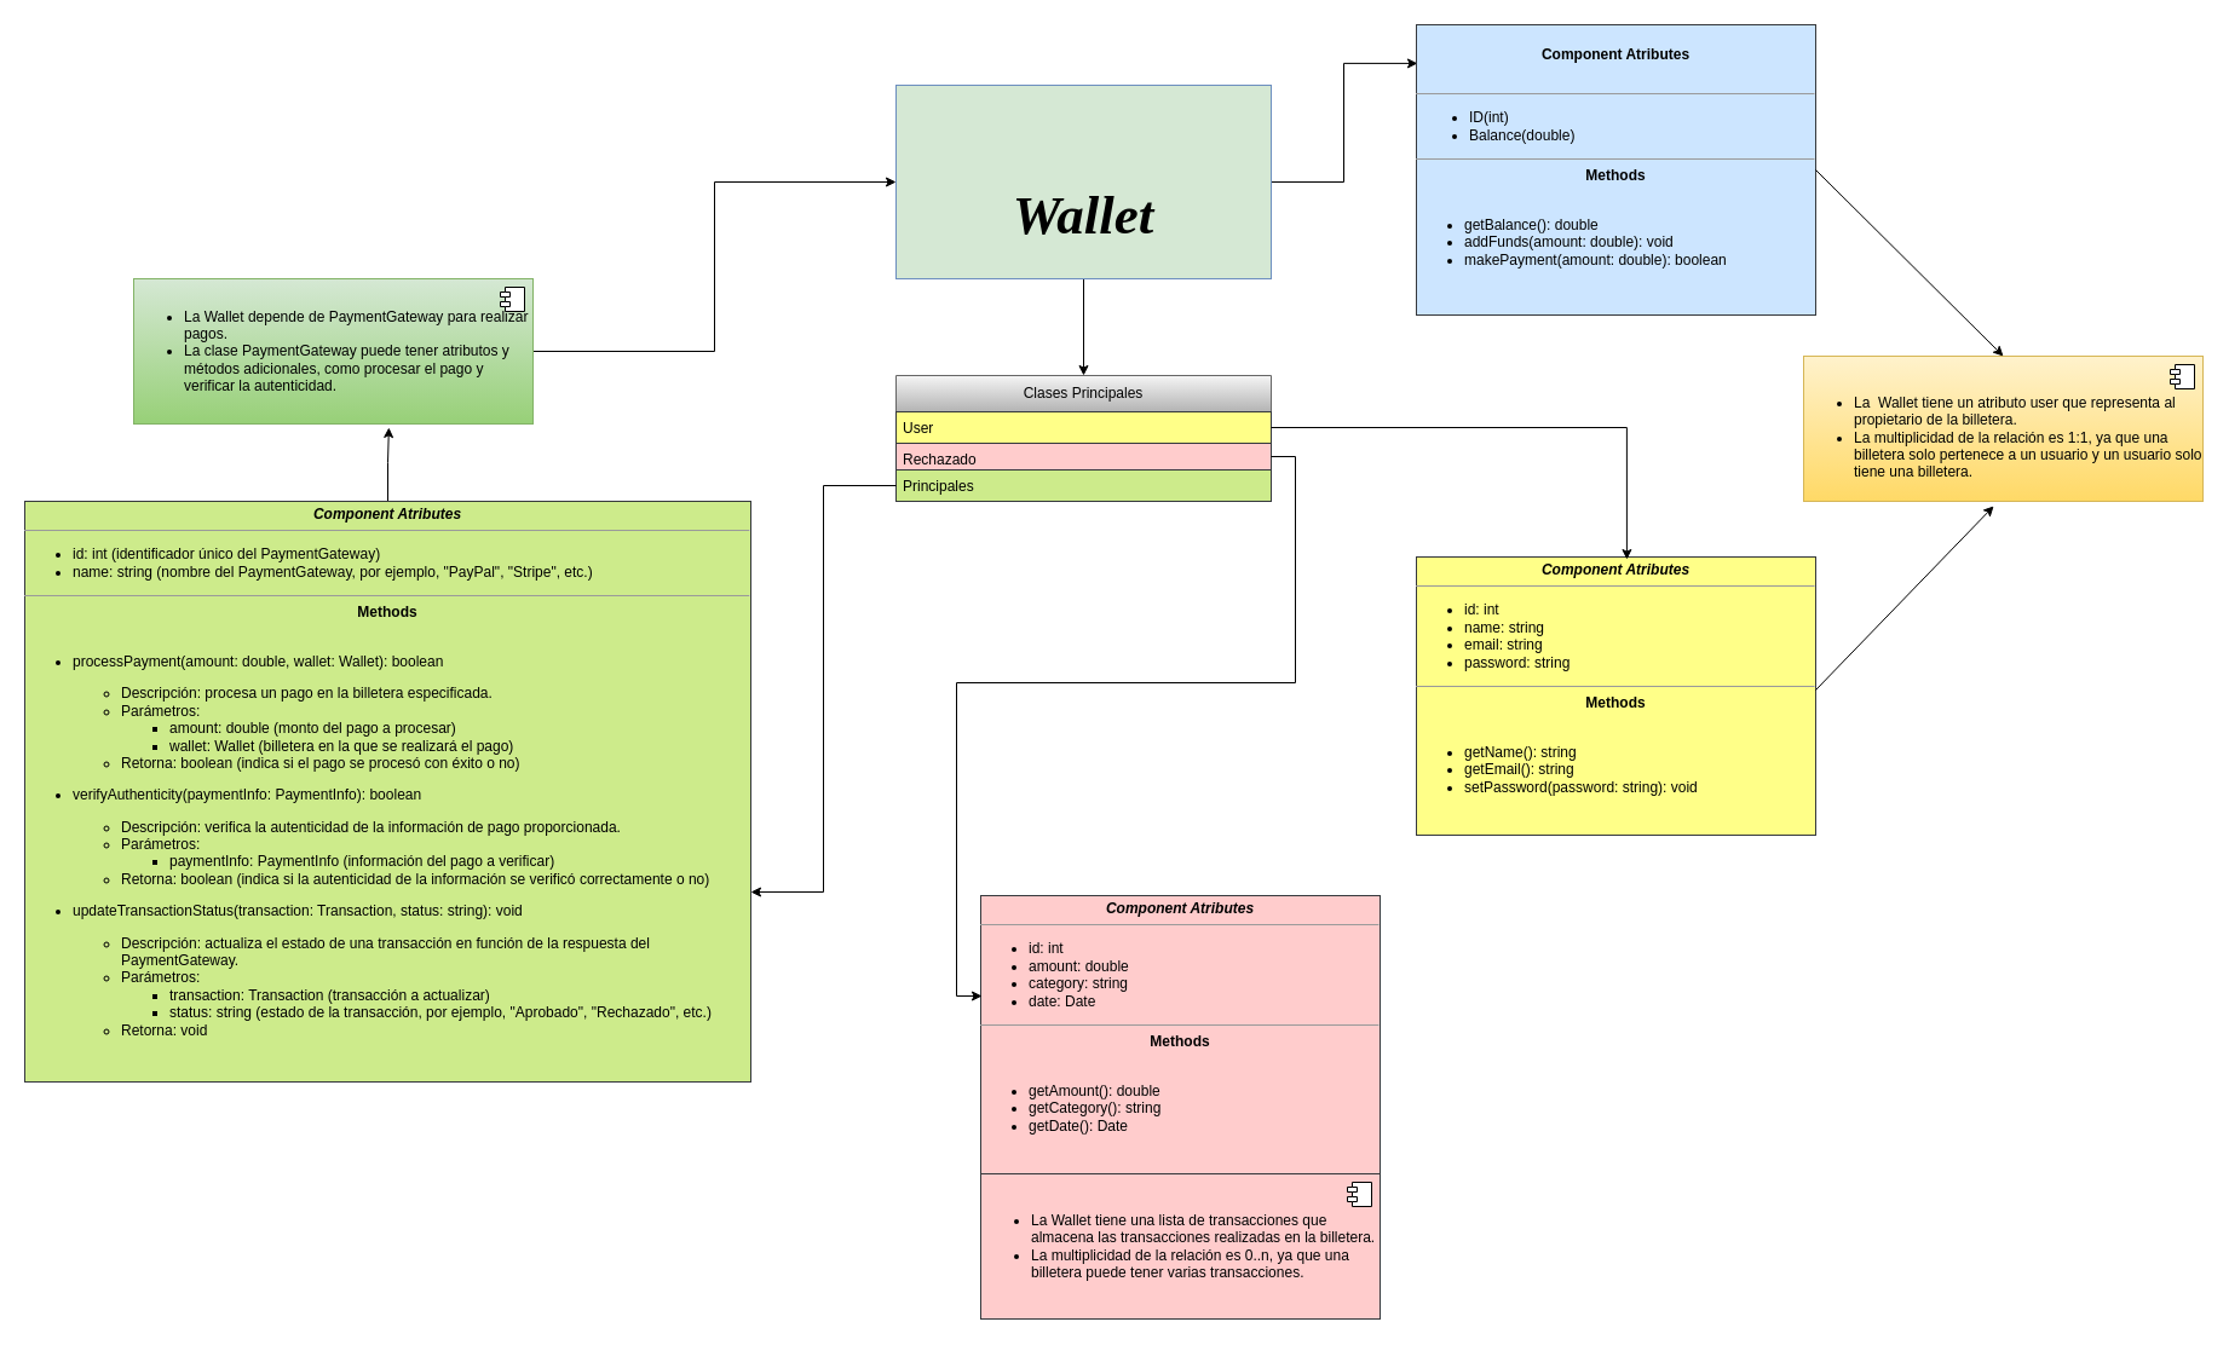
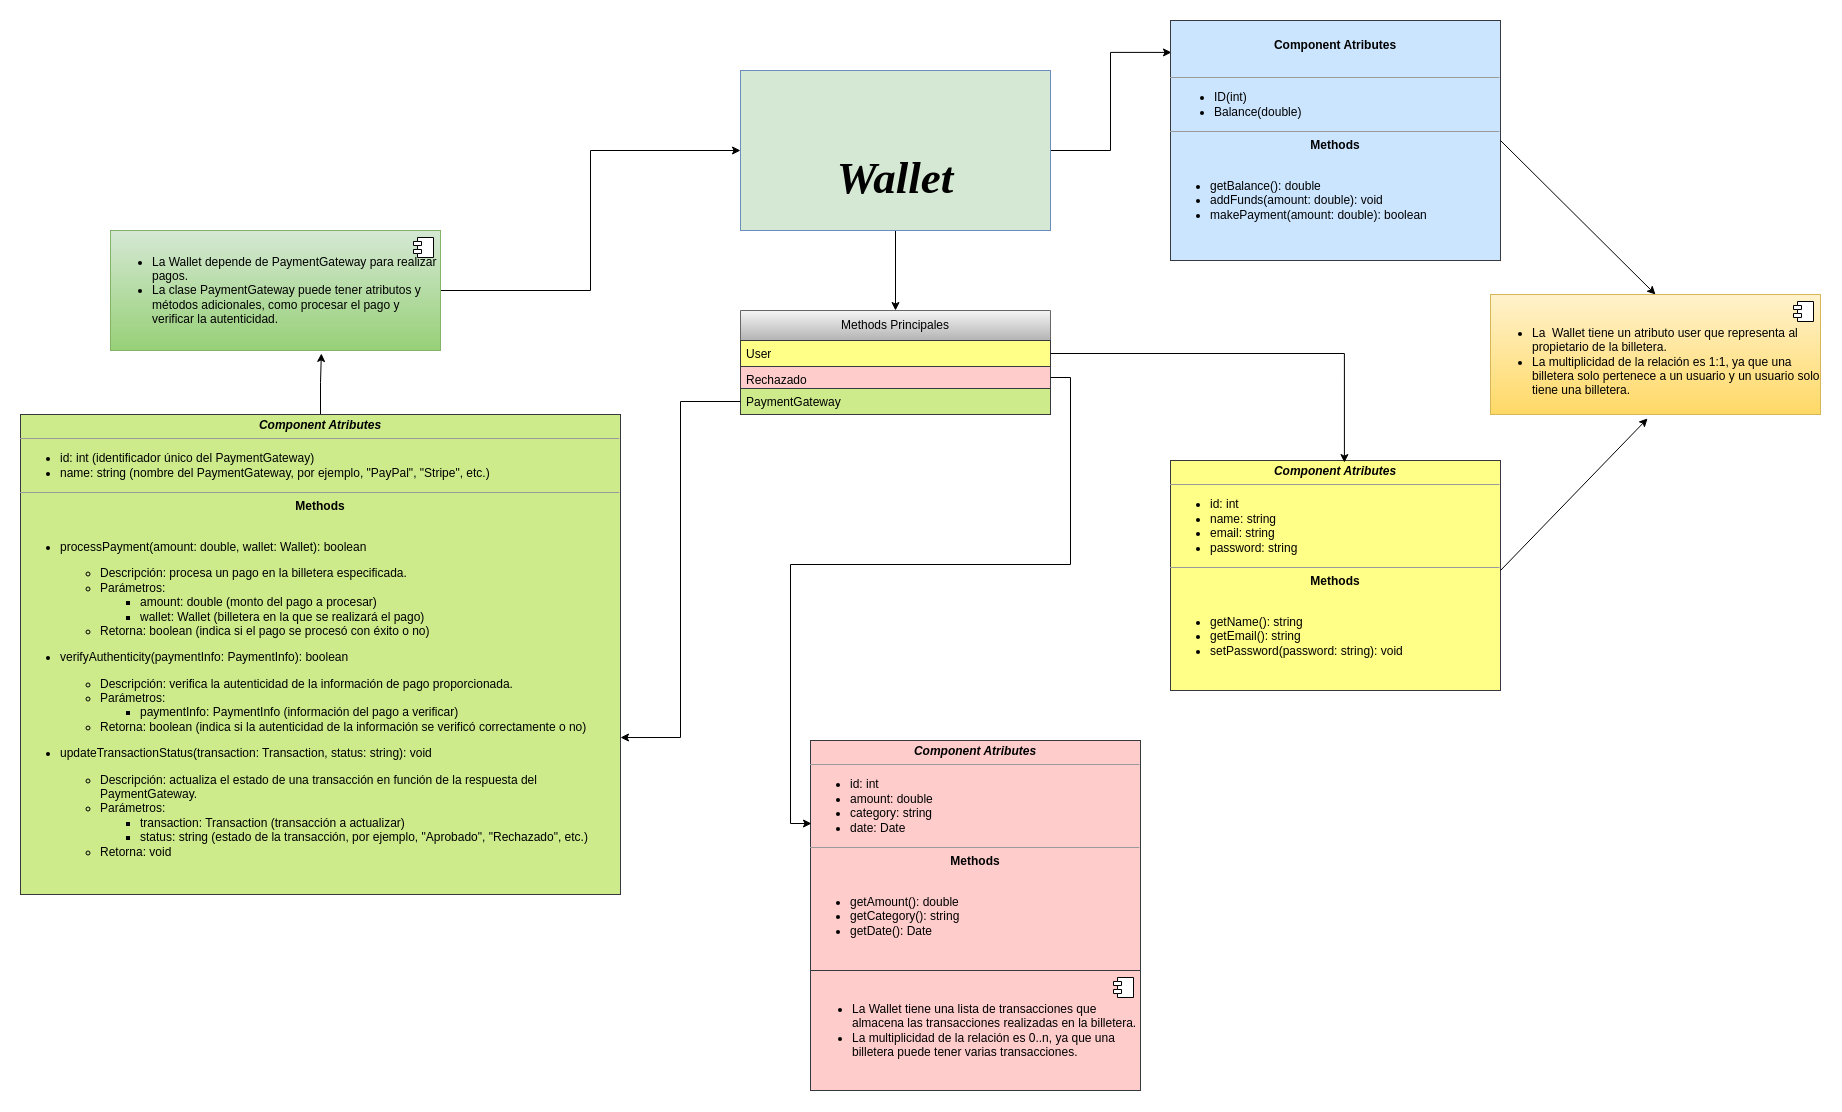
- <mxCell id="5" value="Clases Principales" style="swimlane;fontStyle=0;childLayout=stackLayout;horizontal=1;startSize=30;fillColor=#f5f5f5;horizontalStack=0;resizeParent=1;resizeParentMax=0;resizeLast=0;collapsible=1;marginBottom=0;whiteSpace=wrap;html=1;gradientColor=#b3b3b3;strokeColor=#666666;" vertex="1" parent="1"><mxGeometry x="740" y="310" width="310" height="104" as="geometry" /></mxCell>
+ <mxCell id="5" value="Methods Principales" style="swimlane;fontStyle=0;childLayout=stackLayout;horizontal=1;startSize=30;fillColor=#f5f5f5;horizontalStack=0;resizeParent=1;resizeParentMax=0;resizeLast=0;collapsible=1;marginBottom=0;whiteSpace=wrap;html=1;gradientColor=#b3b3b3;strokeColor=#666666;" vertex="1" parent="1"><mxGeometry x="740" y="310" width="310" height="104" as="geometry" /></mxCell>
- <mxCell id="8" value="Principales" style="text;strokeColor=#36393d;fillColor=#cdeb8b;align=left;verticalAlign=top;spacingLeft=4;spacingRight=4;overflow=hidden;rotatable=0;points=[[0,0.5],[1,0.5]];portConstraint=eastwest;whiteSpace=wrap;html=1;" vertex="1" parent="5"><mxGeometry y="78" width="310" height="26" as="geometry" /></mxCell>
+ <mxCell id="8" value="PaymentGateway" style="text;strokeColor=#36393d;fillColor=#cdeb8b;align=left;verticalAlign=top;spacingLeft=4;spacingRight=4;overflow=hidden;rotatable=0;points=[[0,0.5],[1,0.5]];portConstraint=eastwest;whiteSpace=wrap;html=1;" vertex="1" parent="5"><mxGeometry y="78" width="310" height="26" as="geometry" /></mxCell>
